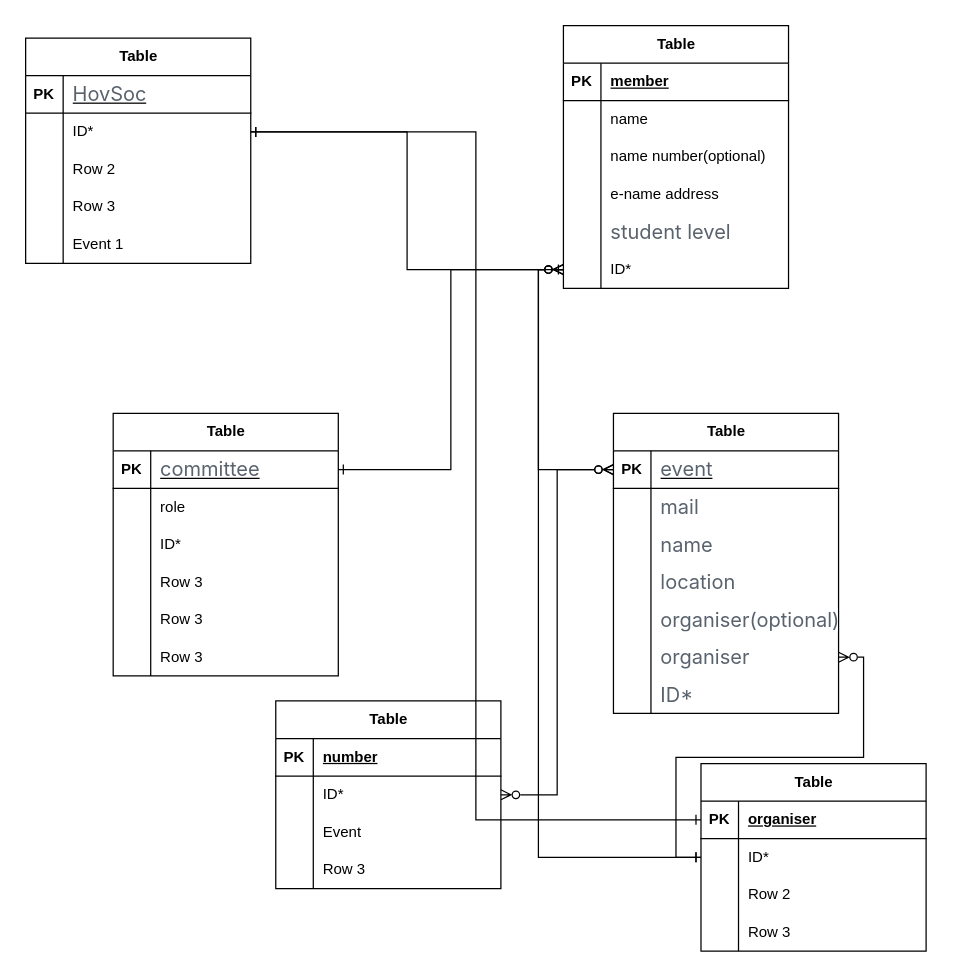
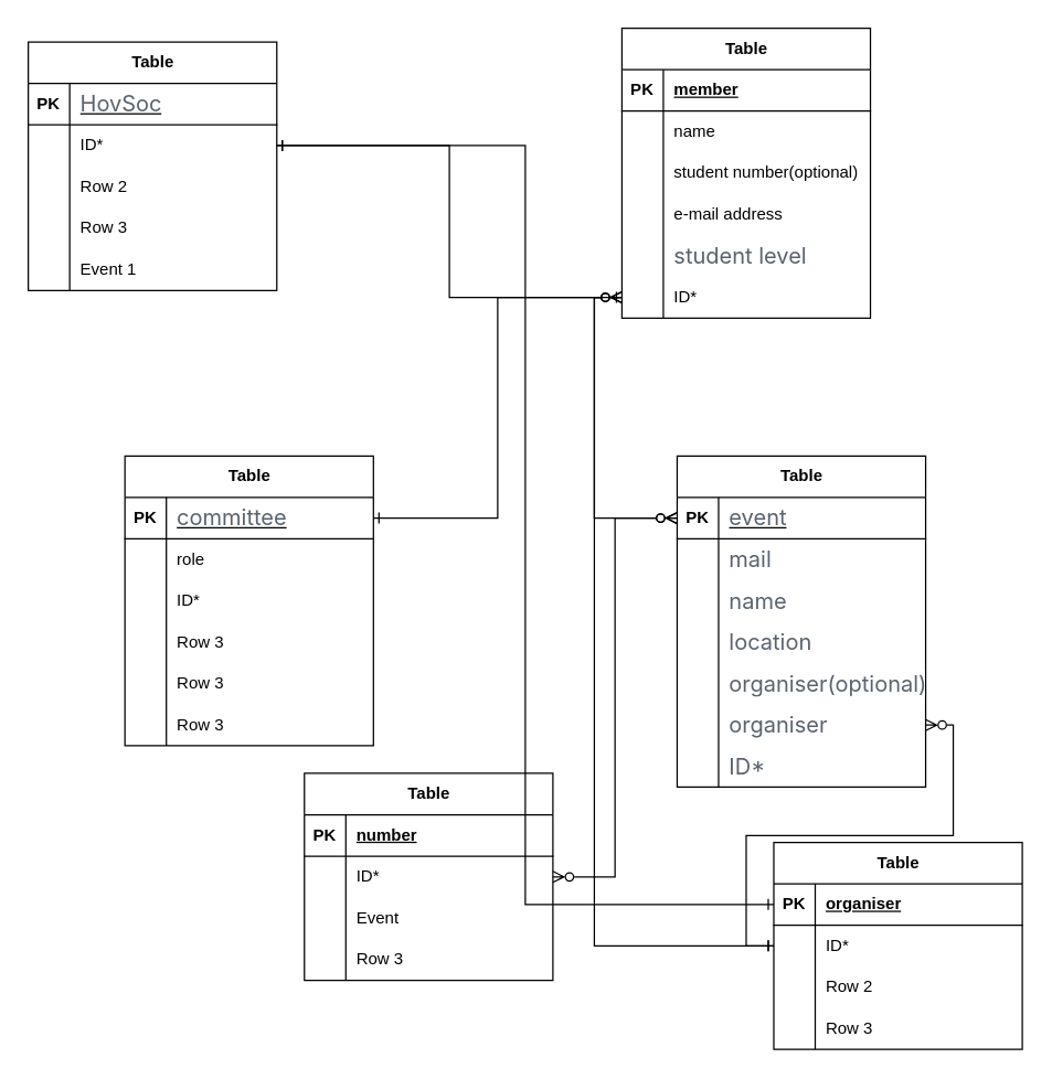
- <mxCell id="27" value="name number(optional)" style="shape=partialRectangle;connectable=0;fillColor=none;top=0;left=0;bottom=0;right=0;align=left;spacingLeft=6;overflow=hidden;whiteSpace=wrap;html=1;" vertex="1" parent="25"><mxGeometry x="30" width="150" height="30" as="geometry"><mxRectangle width="150" height="30" as="alternateBounds" /></mxGeometry></mxCell>
+ <mxCell id="27" value="student number(optional)" style="shape=partialRectangle;connectable=0;fillColor=none;top=0;left=0;bottom=0;right=0;align=left;spacingLeft=6;overflow=hidden;whiteSpace=wrap;html=1;" vertex="1" parent="25"><mxGeometry x="30" width="150" height="30" as="geometry"><mxRectangle width="150" height="30" as="alternateBounds" /></mxGeometry></mxCell>
- <mxCell id="30" value="e-name address" style="shape=partialRectangle;connectable=0;fillColor=none;top=0;left=0;bottom=0;right=0;align=left;spacingLeft=6;overflow=hidden;whiteSpace=wrap;html=1;" parent="28" vertex="1"><mxGeometry x="30" width="150" height="30" as="geometry"><mxRectangle width="150" height="30" as="alternateBounds" /></mxGeometry></mxCell>
+ <mxCell id="30" value="e-mail address" style="shape=partialRectangle;connectable=0;fillColor=none;top=0;left=0;bottom=0;right=0;align=left;spacingLeft=6;overflow=hidden;whiteSpace=wrap;html=1;" parent="28" vertex="1"><mxGeometry x="30" width="150" height="30" as="geometry"><mxRectangle width="150" height="30" as="alternateBounds" /></mxGeometry></mxCell>
